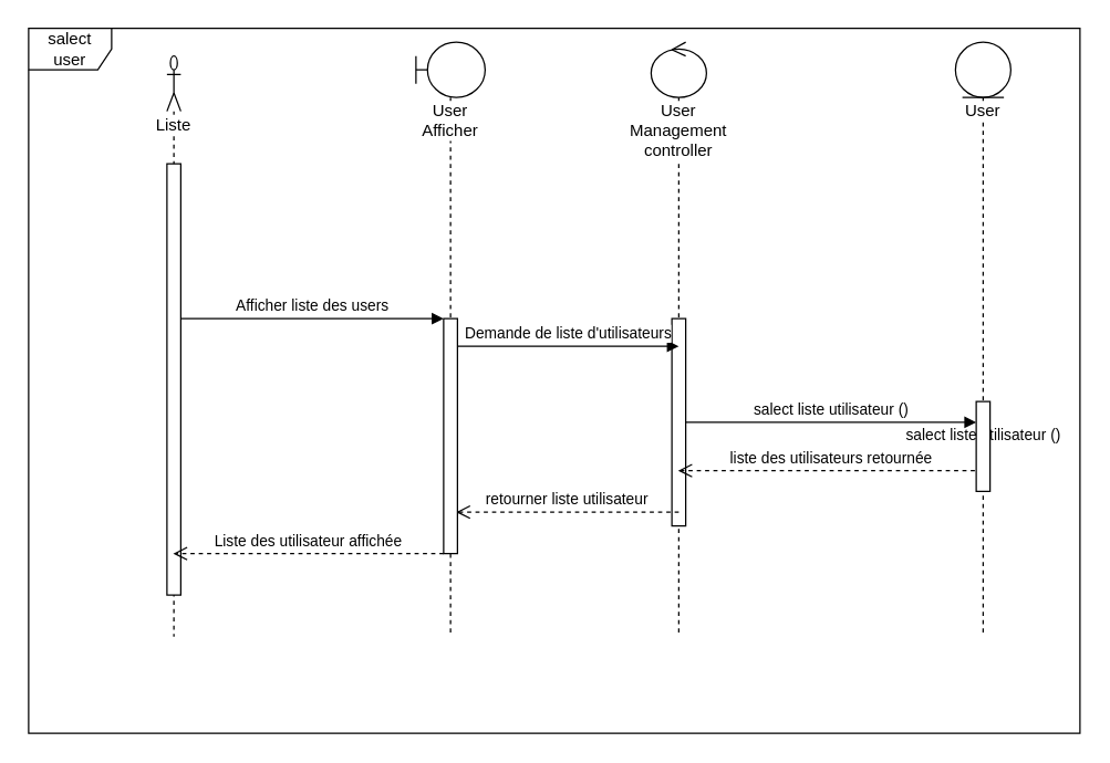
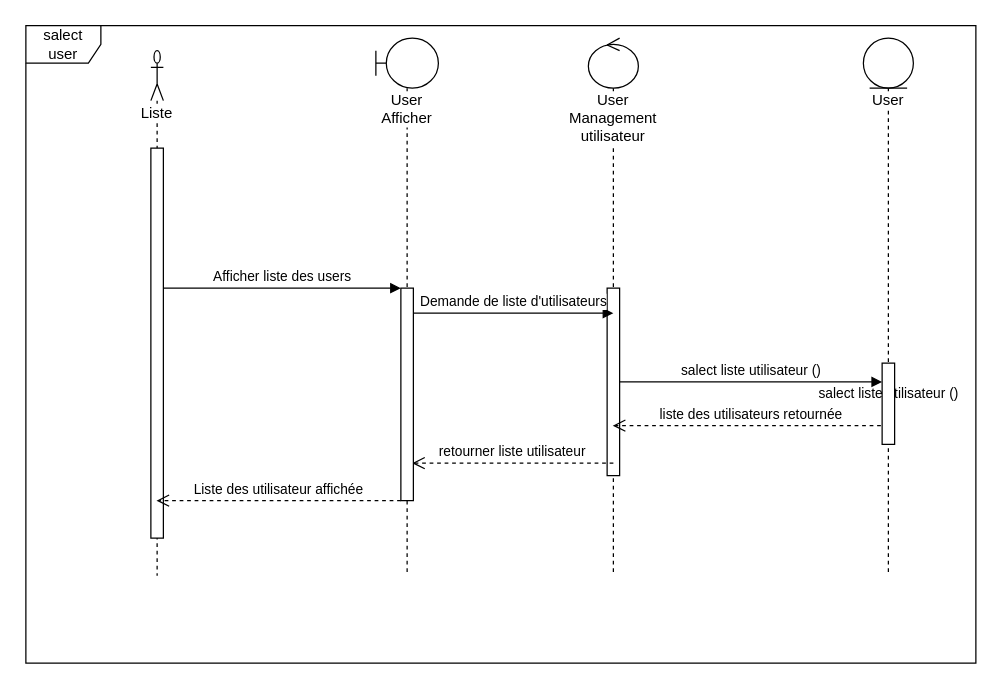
- <mxCell id="6" value="User Management controller" style="shape=umlLifeline;participant=umlControl;perimeter=lifelinePerimeter;whiteSpace=wrap;html=1;container=1;collapsible=0;recursiveResize=0;verticalAlign=top;spacingTop=36;labelBackgroundColor=#ffffff;outlineConnect=0;" parent="1" vertex="1"><mxGeometry x="470" y="30" width="40" height="430" as="geometry" /></mxCell>
+ <mxCell id="6" value="User Management utilisateur" style="shape=umlLifeline;participant=umlControl;perimeter=lifelinePerimeter;whiteSpace=wrap;html=1;container=1;collapsible=0;recursiveResize=0;verticalAlign=top;spacingTop=36;labelBackgroundColor=#ffffff;outlineConnect=0;" parent="1" vertex="1"><mxGeometry x="470" y="30" width="40" height="430" as="geometry" /></mxCell>
